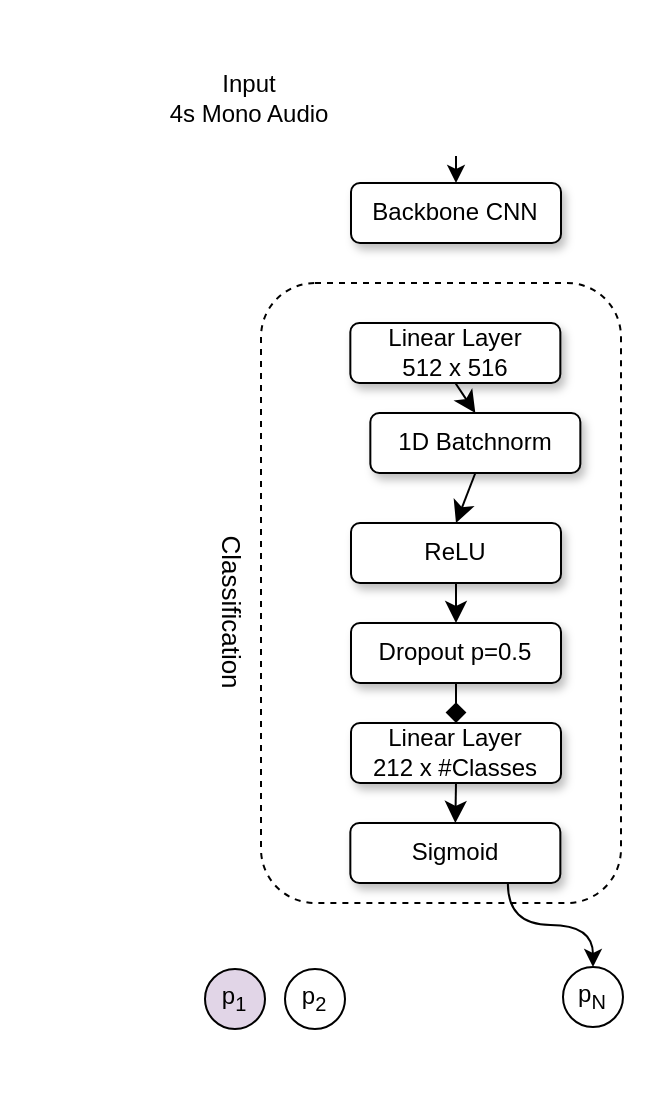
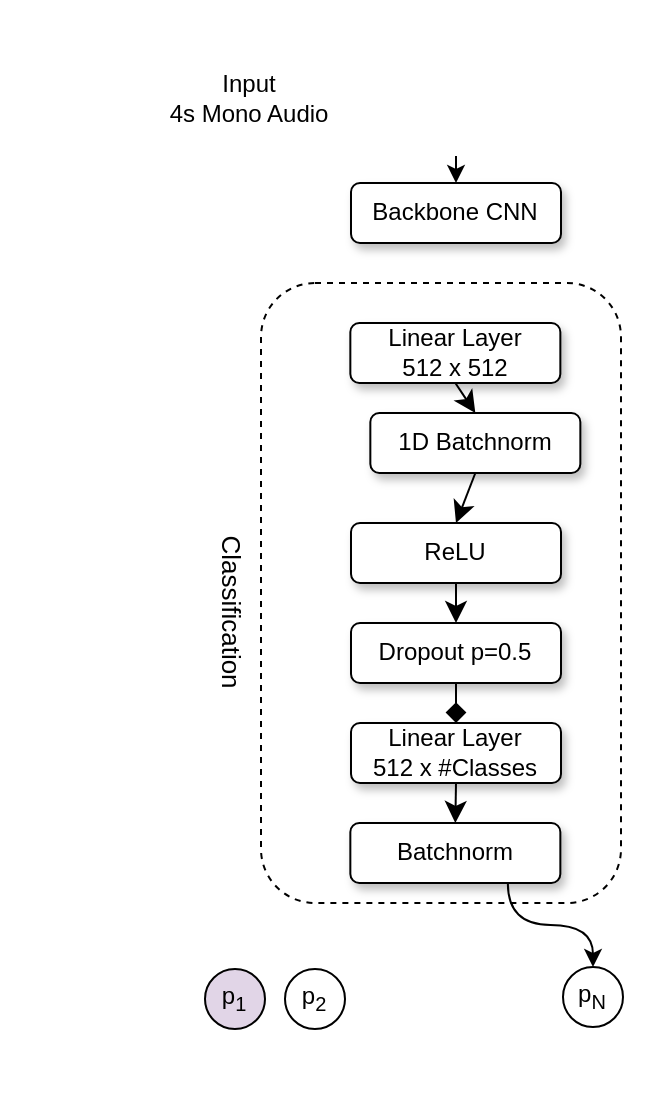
- <mxCell id="8" value="&lt;div&gt;Linear Layer &lt;br&gt;&lt;/div&gt;&lt;div&gt;512 x 516&lt;br&gt;&lt;/div&gt;" style="whiteSpace=wrap;html=1;shadow=1;rounded=1;glass=0;" parent="1" vertex="1"><mxGeometry x="174.67" y="161" width="105" height="30" as="geometry" /></mxCell>
+ <mxCell id="8" value="&lt;div&gt;Linear Layer &lt;br&gt;&lt;/div&gt;&lt;div&gt;512 x 512&lt;br&gt;&lt;/div&gt;" style="whiteSpace=wrap;html=1;shadow=1;rounded=1;glass=0;" parent="1" vertex="1"><mxGeometry x="174.67" y="161" width="105" height="30" as="geometry" /></mxCell>
- <mxCell id="17" value="&lt;div&gt;Linear Layer&lt;/div&gt;&lt;div&gt;212 x #Classes&lt;br&gt;&lt;/div&gt;" style="whiteSpace=wrap;html=1;shadow=1;rounded=1;glass=0;" parent="1" vertex="1"><mxGeometry x="175" y="361" width="105" height="30" as="geometry" /></mxCell>
+ <mxCell id="17" value="&lt;div&gt;Linear Layer&lt;/div&gt;&lt;div&gt;512 x #Classes&lt;br&gt;&lt;/div&gt;" style="whiteSpace=wrap;html=1;shadow=1;rounded=1;glass=0;" parent="1" vertex="1"><mxGeometry x="175" y="361" width="105" height="30" as="geometry" /></mxCell>
- <mxCell id="19" value="Sigmoid" style="whiteSpace=wrap;html=1;shadow=1;rounded=1;glass=0;" parent="1" vertex="1"><mxGeometry x="174.67" y="411" width="105" height="30" as="geometry" /></mxCell>
+ <mxCell id="19" value="Batchnorm" style="whiteSpace=wrap;html=1;shadow=1;rounded=1;glass=0;" parent="1" vertex="1"><mxGeometry x="174.67" y="411" width="105" height="30" as="geometry" /></mxCell>
